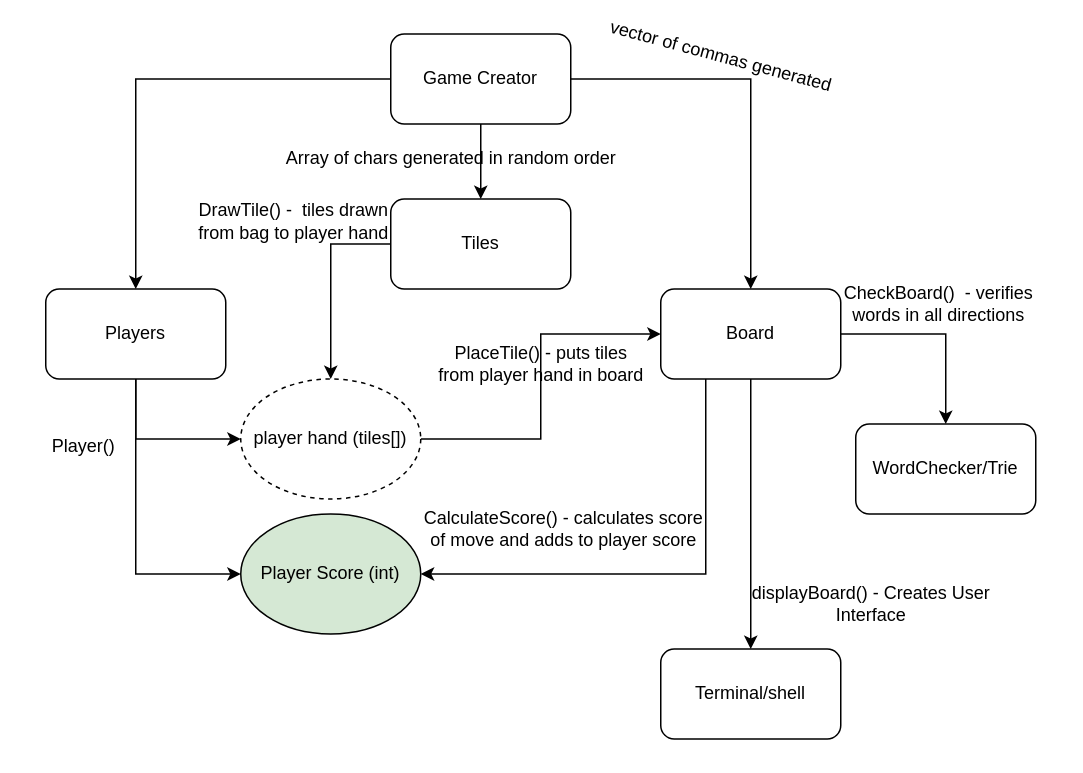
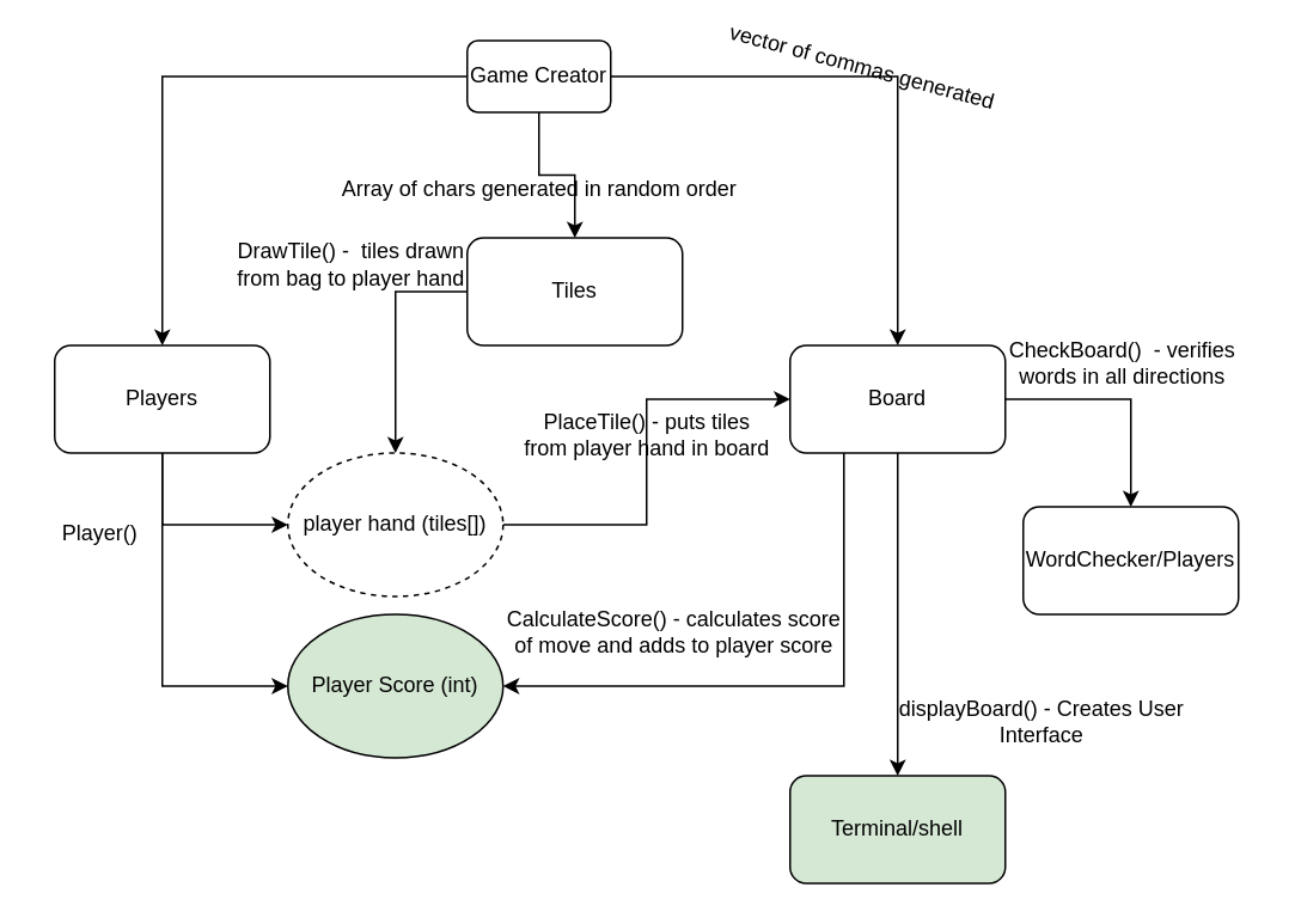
- <mxCell id="12" value="Game Creator" style="rounded=1;whiteSpace=wrap;html=1;" vertex="1" parent="1"><mxGeometry x="260" y="20" width="120" height="60" as="geometry" /></mxCell>
+ <mxCell id="12" value="Game Creator" style="rounded=1;whiteSpace=wrap;html=1;" vertex="1" parent="1"><mxGeometry x="260" y="20" width="80" height="40" as="geometry" /></mxCell>
- <mxCell id="15" value="WordChecker/Trie" style="rounded=1;whiteSpace=wrap;html=1;" vertex="1" parent="1"><mxGeometry x="570" y="280" width="120" height="60" as="geometry" /></mxCell>
+ <mxCell id="15" value="WordChecker/Players" style="rounded=1;whiteSpace=wrap;html=1;" vertex="1" parent="1"><mxGeometry x="570" y="280" width="120" height="60" as="geometry" /></mxCell>
- <mxCell id="25" value="Terminal/shell" style="rounded=1;whiteSpace=wrap;html=1;" vertex="1" parent="1"><mxGeometry x="440" y="430" width="120" height="60" as="geometry" /></mxCell>
+ <mxCell id="25" value="Terminal/shell" style="rounded=1;whiteSpace=wrap;html=1;fillColor=#d5e8d4;" vertex="1" parent="1"><mxGeometry x="440" y="430" width="120" height="60" as="geometry" /></mxCell>
